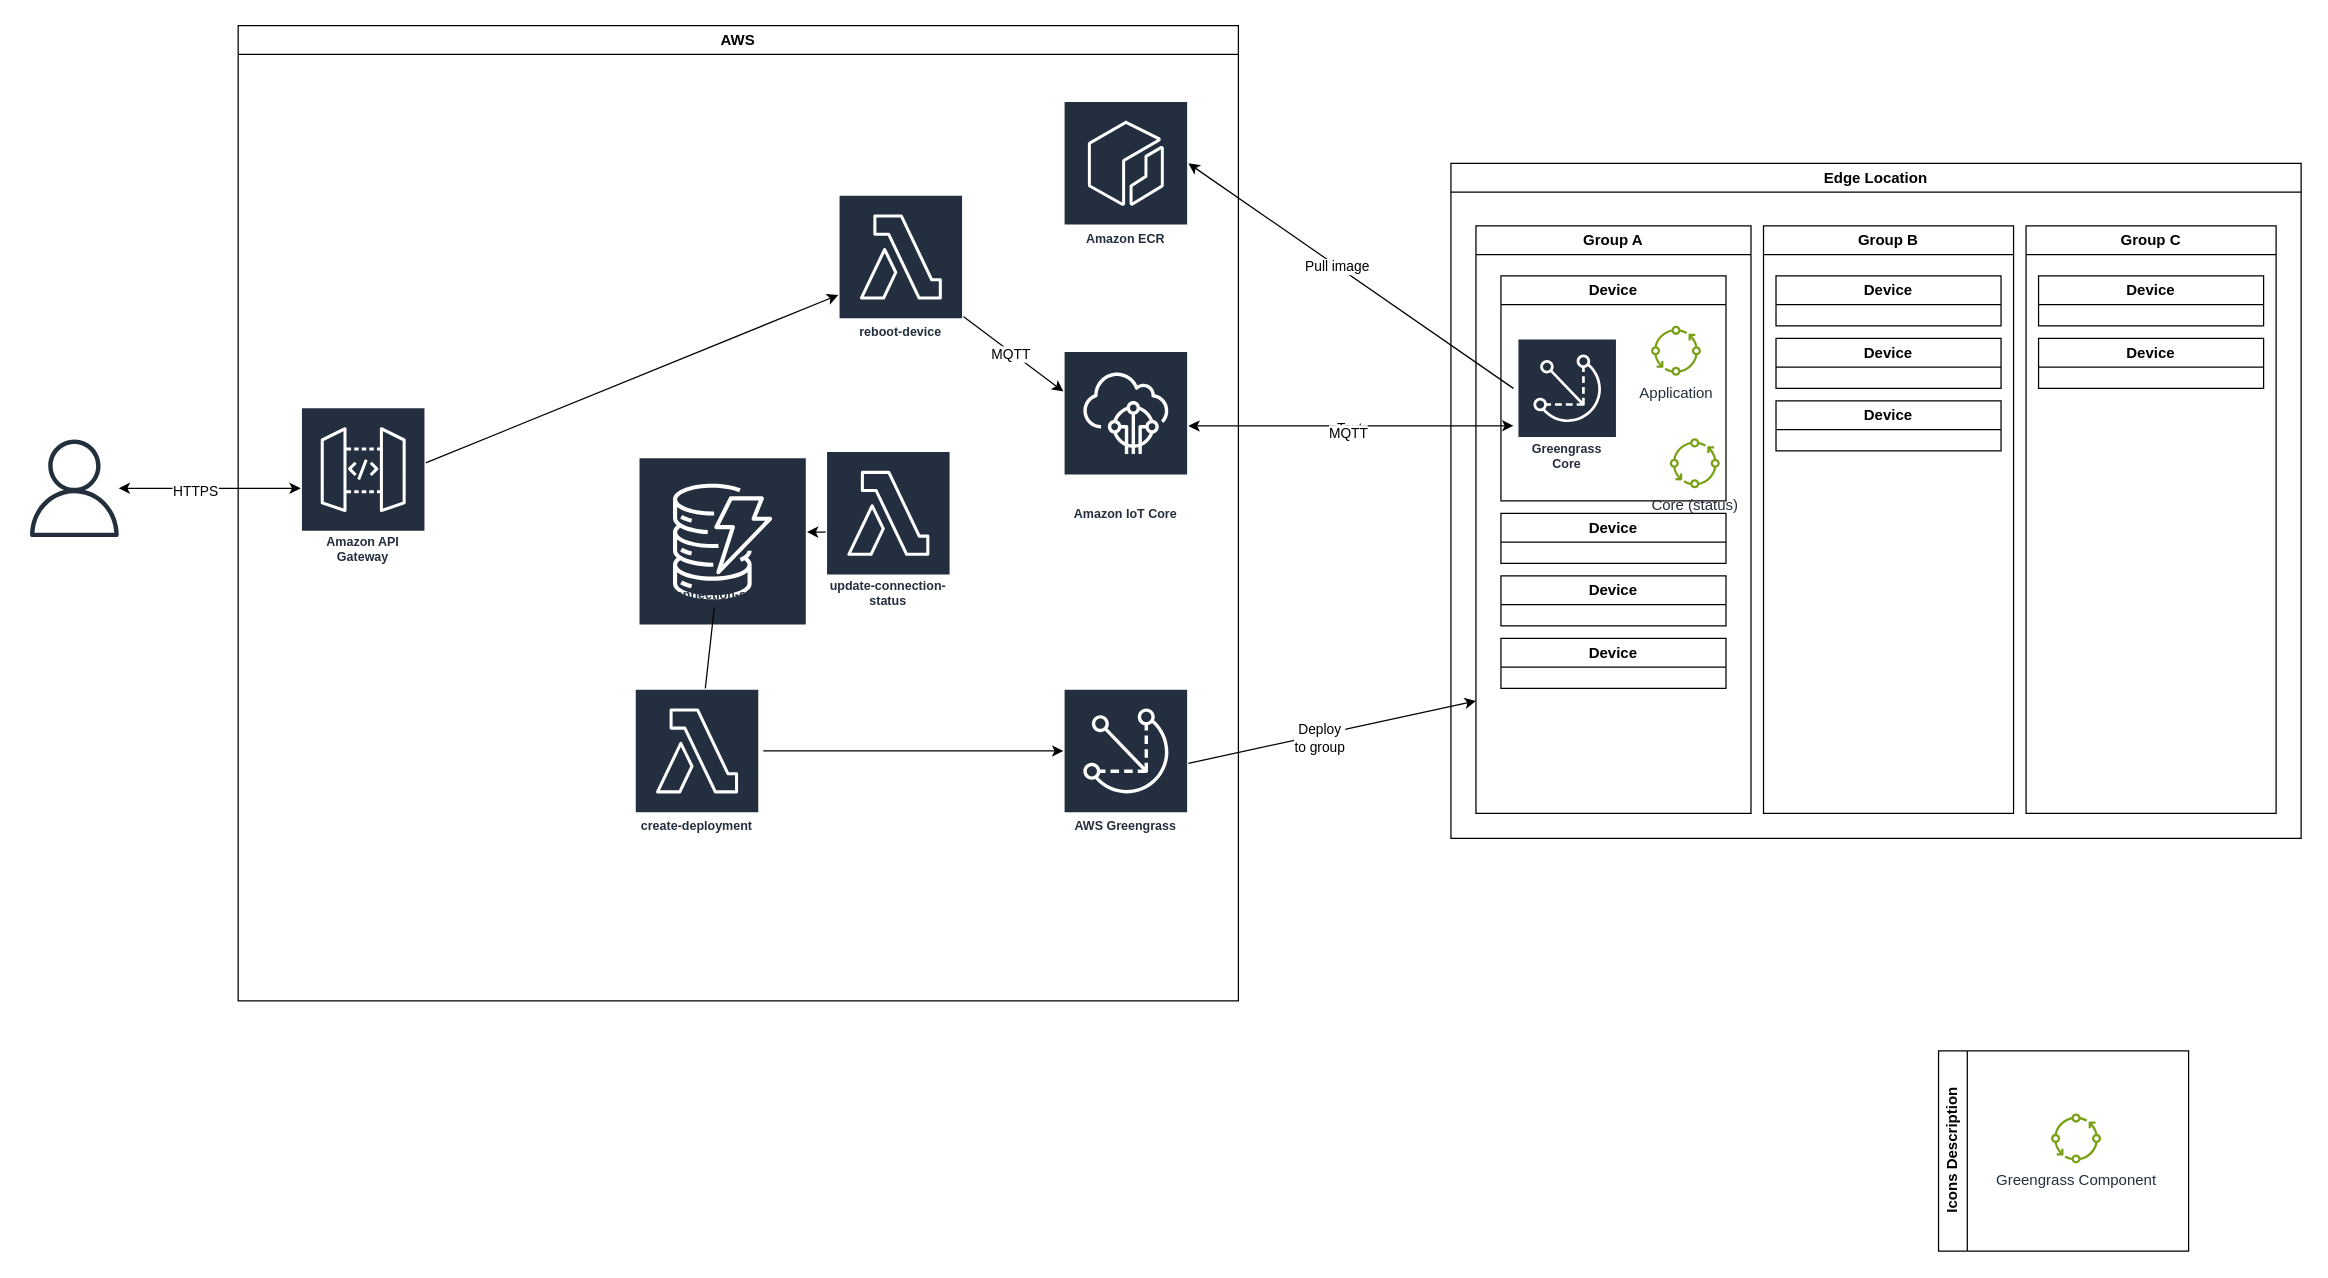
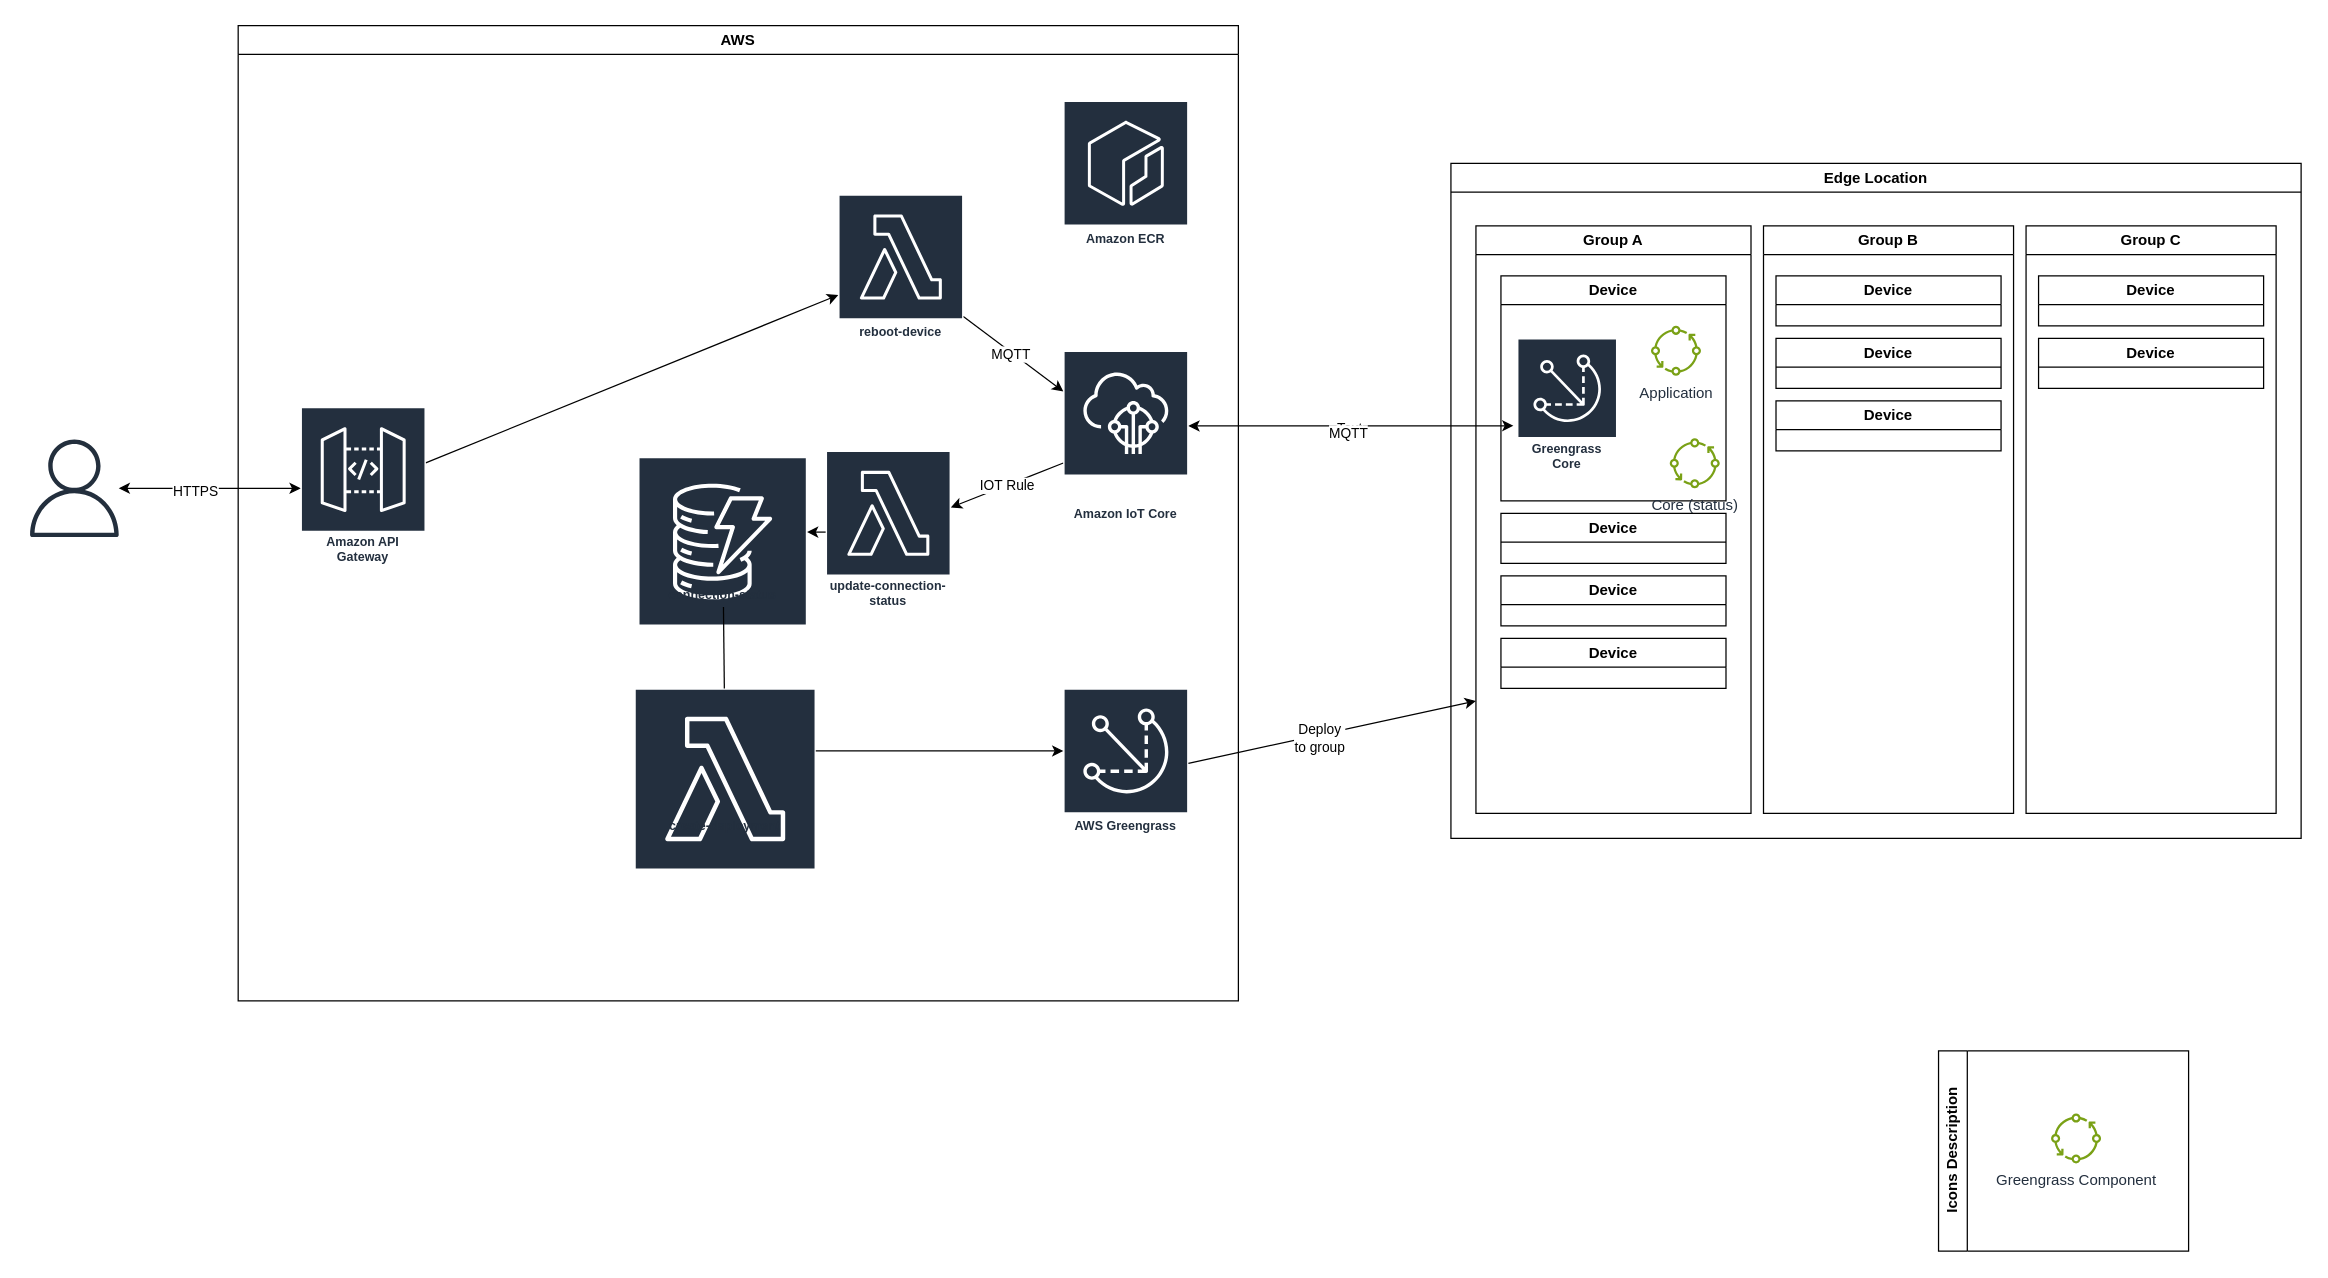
- <mxCell id="41" value="" style="endArrow=classic;html=1;rounded=0;entryX=1;entryY=0.417;entryDx=0;entryDy=0;entryPerimeter=0;exitX=-0.038;exitY=0.364;exitDx=0;exitDy=0;exitPerimeter=0;" parent="1" source="23" target="12" edge="1"><mxGeometry width="50" height="50" relative="1" as="geometry"><mxPoint x="1050" y="280" as="sourcePoint" /><mxPoint x="1100" y="230" as="targetPoint" /></mxGeometry></mxCell>
- <mxCell id="42" value="Pull image" style="edgeLabel;html=1;align=center;verticalAlign=middle;resizable=0;points=[];" parent="41" vertex="1" connectable="0"><mxGeometry x="0.08" relative="1" as="geometry"><mxPoint x="-1" as="offset" /></mxGeometry></mxCell>
+ <mxCell id="13" value="" style="edgeStyle=none;rounded=0;orthogonalLoop=1;jettySize=auto;html=1;" edge="1" parent="2" source="16" target="18"><mxGeometry relative="1" as="geometry" /></mxCell>
+ <mxCell id="14" value="Text" style="edgeLabel;html=1;align=center;verticalAlign=middle;resizable=0;points=[];" vertex="1" connectable="0" parent="13"><mxGeometry x="-0.007" y="-1" relative="1" as="geometry"><mxPoint as="offset" /></mxGeometry></mxCell>
+ <mxCell id="15" value="IOT Rule" style="edgeLabel;html=1;align=center;verticalAlign=middle;resizable=0;points=[];" vertex="1" connectable="0" parent="13"><mxGeometry x="0.009" relative="1" as="geometry"><mxPoint as="offset" /></mxGeometry></mxCell>
- <mxCell id="7" value="&lt;div&gt;create-deployment&lt;/div&gt;" style="sketch=0;outlineConnect=0;fontColor=#232F3E;gradientColor=none;strokeColor=#ffffff;fillColor=#232F3E;dashed=0;verticalLabelPosition=middle;verticalAlign=bottom;align=center;html=1;whiteSpace=wrap;fontSize=10;fontStyle=1;spacing=3;shape=mxgraph.aws4.productIcon;prIcon=mxgraph.aws4.lambda;" parent="2" vertex="1"><mxGeometry x="317" y="530" width="100" height="120" as="geometry" /></mxCell>
+ <mxCell id="7" value="&lt;div&gt;create-deployment&lt;/div&gt;" style="sketch=0;outlineConnect=0;fontColor=#232F3E;gradientColor=none;strokeColor=#ffffff;fillColor=#232F3E;dashed=0;verticalLabelPosition=middle;verticalAlign=bottom;align=center;html=1;whiteSpace=wrap;fontSize=10;fontStyle=1;spacing=3;shape=mxgraph.aws4.productIcon;prIcon=mxgraph.aws4.lambda;" parent="2" vertex="1"><mxGeometry x="317" y="530" width="145" height="120" as="geometry" /></mxCell>
